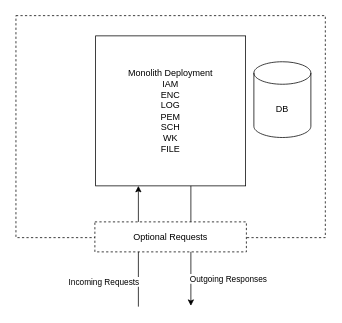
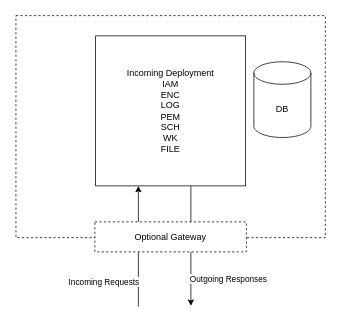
- <mxCell id="3" value="Monolith Deployment&lt;br&gt;IAM&lt;br&gt;ENC&lt;br&gt;LOG&lt;br&gt;PEM&lt;br&gt;SCH&lt;br&gt;WK&lt;br&gt;FILE&lt;br&gt;" style="whiteSpace=wrap;html=1;aspect=fixed;" vertex="1" parent="1"><mxGeometry x="127" y="47" width="200" height="200" as="geometry" /></mxCell>
+ <mxCell id="3" value="Incoming Deployment&lt;br&gt;IAM&lt;br&gt;ENC&lt;br&gt;LOG&lt;br&gt;PEM&lt;br&gt;SCH&lt;br&gt;WK&lt;br&gt;FILE&lt;br&gt;" style="whiteSpace=wrap;html=1;aspect=fixed;" vertex="1" parent="1"><mxGeometry x="127" y="47" width="200" height="200" as="geometry" /></mxCell>
- <mxCell id="9" value="Optional Requests" style="rounded=0;whiteSpace=wrap;html=1;fillColor=default;dashed=1;" vertex="1" parent="1"><mxGeometry x="126" y="295" width="202" height="40" as="geometry" /></mxCell>
+ <mxCell id="9" value="Optional Gateway" style="rounded=0;whiteSpace=wrap;html=1;fillColor=default;dashed=1;" vertex="1" parent="1"><mxGeometry x="126" y="295" width="202" height="40" as="geometry" /></mxCell>
